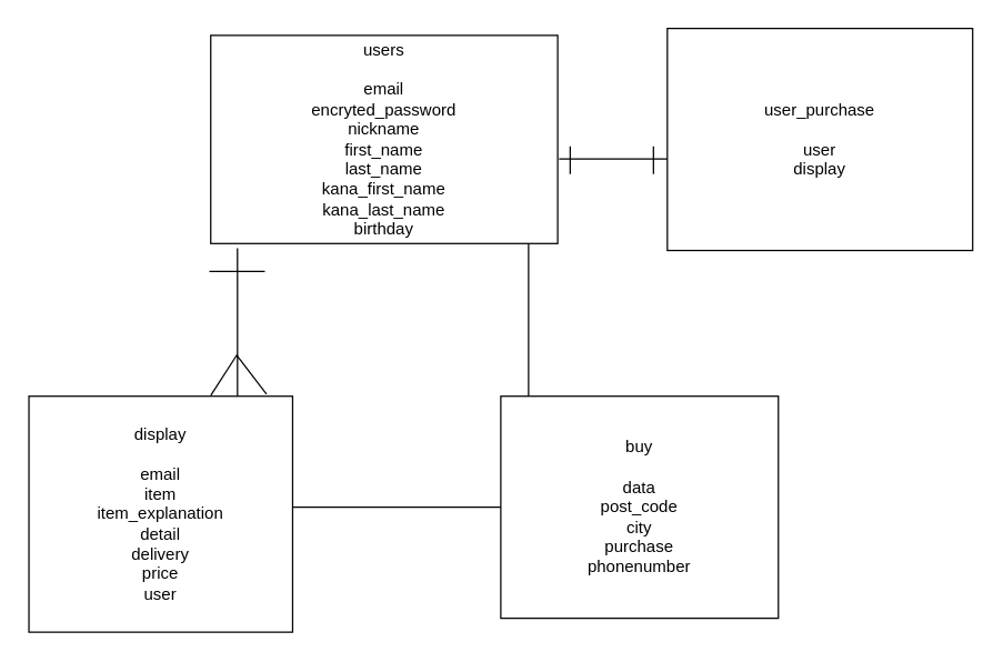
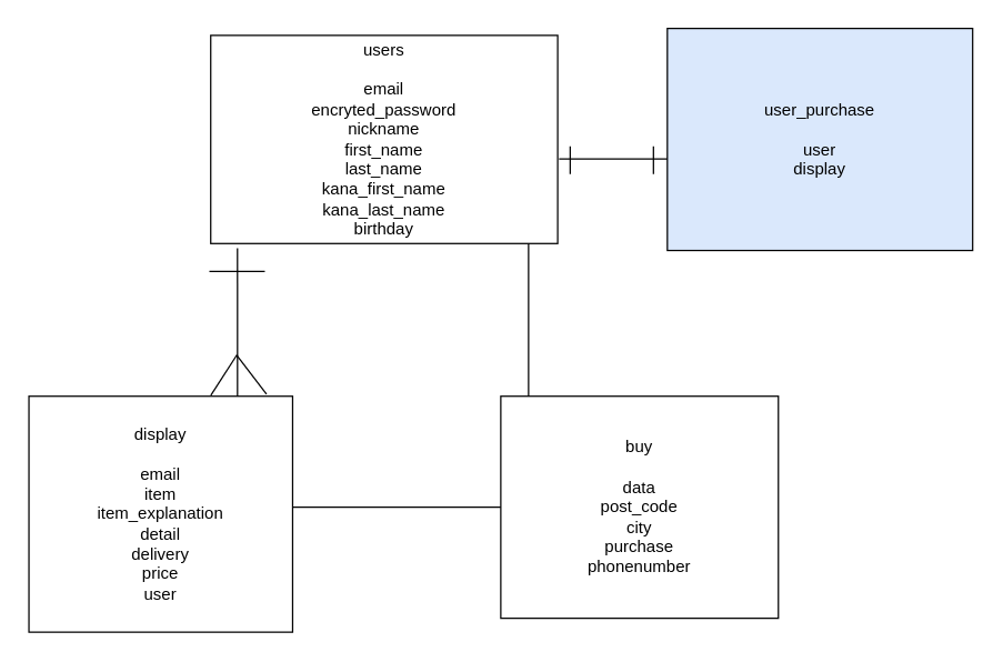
- <mxCell id="11" value="user_purchase&lt;br&gt;&lt;br&gt;user&lt;br&gt;display" style="rounded=0;whiteSpace=wrap;html=1;" vertex="1" parent="1"><mxGeometry x="480" y="20" width="220" height="160" as="geometry" /></mxCell>
+ <mxCell id="11" value="user_purchase&lt;br&gt;&lt;br&gt;user&lt;br&gt;display" style="rounded=0;whiteSpace=wrap;html=1;fillColor=#dae8fc;" vertex="1" parent="1"><mxGeometry x="480" y="20" width="220" height="160" as="geometry" /></mxCell>
